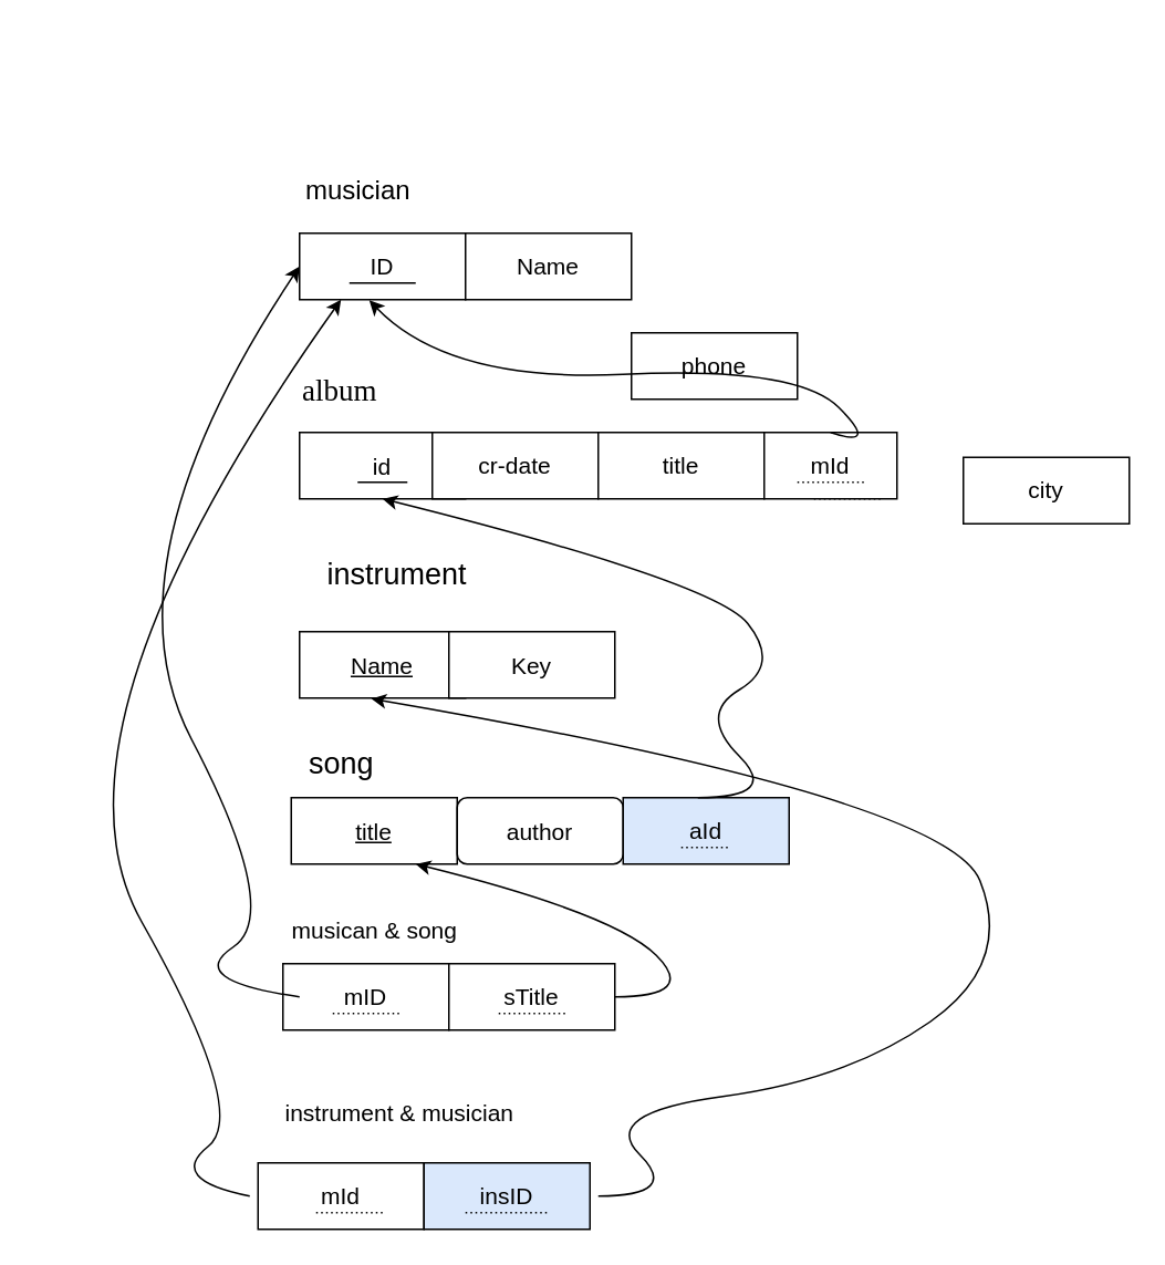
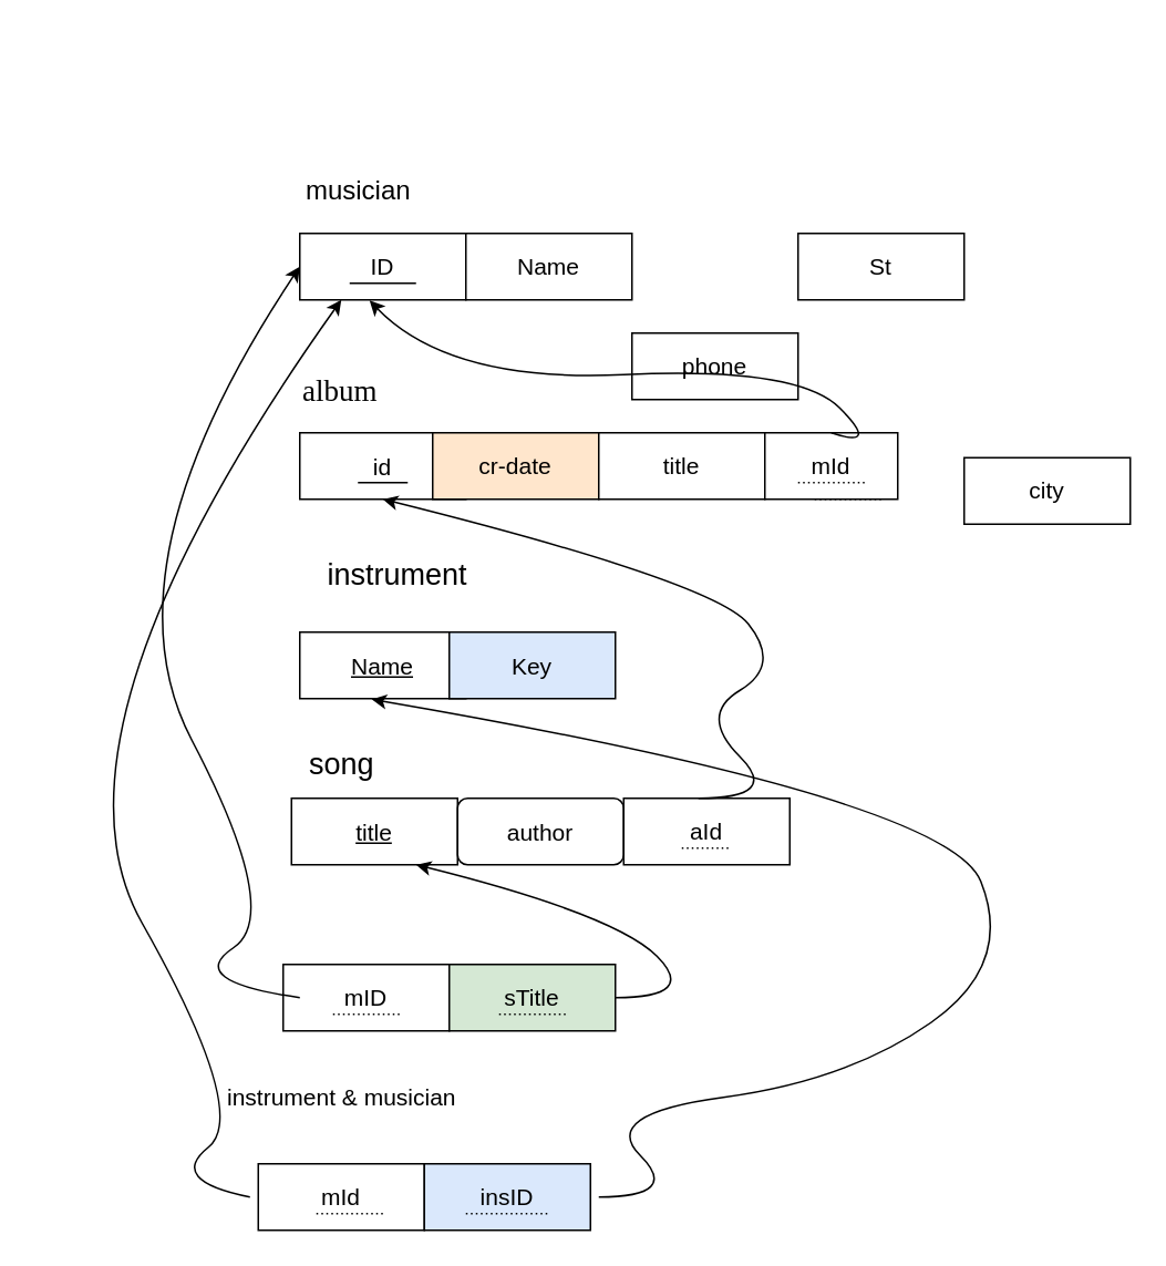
+ <mxCell id="6" value="&lt;p style=&quot;direction: ltr; unicode-bidi: embed;&quot; align=&quot;center&quot; class=&quot;MsoNormal&quot;&gt;St&lt;/p&gt;" style="whiteSpace=wrap;html=1;align=center;fontSize=14;" vertex="1" parent="1"><mxGeometry x="480" y="140" width="100" height="40" as="geometry" /></mxCell>
- <mxCell id="12" value="&lt;p style=&quot;direction: ltr; unicode-bidi: embed;&quot; align=&quot;center&quot; class=&quot;MsoNormal&quot;&gt;cr-date&lt;/p&gt;" style="whiteSpace=wrap;html=1;align=center;fontSize=14;" vertex="1" parent="1"><mxGeometry x="260" y="260" width="100" height="40" as="geometry" /></mxCell>
+ <mxCell id="12" value="&lt;p style=&quot;direction: ltr; unicode-bidi: embed;&quot; align=&quot;center&quot; class=&quot;MsoNormal&quot;&gt;cr-date&lt;/p&gt;" style="whiteSpace=wrap;html=1;align=center;fontSize=14;fillColor=#ffe6cc;" vertex="1" parent="1"><mxGeometry x="260" y="260" width="100" height="40" as="geometry" /></mxCell>
- <mxCell id="16" value="&lt;p style=&quot;direction: ltr; unicode-bidi: embed;&quot; align=&quot;center&quot; class=&quot;MsoNormal&quot;&gt;&lt;font style=&quot;font-size: 14px;&quot;&gt;Key&lt;/font&gt;&lt;/p&gt;" style="whiteSpace=wrap;html=1;align=center;fontSize=18;" vertex="1" parent="1"><mxGeometry x="270" y="380" width="100" height="40" as="geometry" /></mxCell>
+ <mxCell id="16" value="&lt;p style=&quot;direction: ltr; unicode-bidi: embed;&quot; align=&quot;center&quot; class=&quot;MsoNormal&quot;&gt;&lt;font style=&quot;font-size: 14px;&quot;&gt;Key&lt;/font&gt;&lt;/p&gt;" style="whiteSpace=wrap;html=1;align=center;fontSize=18;fillColor=#dae8fc;" vertex="1" parent="1"><mxGeometry x="270" y="380" width="100" height="40" as="geometry" /></mxCell>
- <mxCell id="22" value="aId" style="whiteSpace=wrap;html=1;align=center;fontSize=14;fillColor=#dae8fc;" vertex="1" parent="1"><mxGeometry x="375" y="480" width="100" height="40" as="geometry" /></mxCell>
+ <mxCell id="22" value="aId" style="whiteSpace=wrap;html=1;align=center;fontSize=14;" vertex="1" parent="1"><mxGeometry x="375" y="480" width="100" height="40" as="geometry" /></mxCell>
- <mxCell id="27" value="musican &amp;amp; song" style="text;html=1;align=center;verticalAlign=middle;resizable=0;points=[];autosize=1;strokeColor=none;fillColor=none;fontSize=14;" vertex="1" parent="1"><mxGeometry x="165" y="545" width="120" height="30" as="geometry" /></mxCell>
- <mxCell id="25" value="sTitle" style="whiteSpace=wrap;html=1;align=center;fontSize=14;" vertex="1" parent="1"><mxGeometry x="270" y="580" width="100" height="40" as="geometry" /></mxCell>
+ <mxCell id="25" value="sTitle" style="whiteSpace=wrap;html=1;align=center;fontSize=14;fillColor=#d5e8d4;" vertex="1" parent="1"><mxGeometry x="270" y="580" width="100" height="40" as="geometry" /></mxCell>
- <mxCell id="29" value="&lt;p style=&quot;direction: ltr; unicode-bidi: embed;&quot; align=&quot;center&quot; class=&quot;MsoNormal&quot;&gt;instrument &amp;amp;&amp;nbsp;&lt;span dir=&quot;RTL&quot; lang=&quot;AR-EG&quot;&gt;&lt;/span&gt;musician&lt;/p&gt;&lt;p style=&quot;direction: ltr; unicode-bidi: embed;&quot; align=&quot;center&quot; class=&quot;MsoNormal&quot;&gt;&lt;/p&gt;" style="text;html=1;align=center;verticalAlign=middle;resizable=0;points=[];autosize=1;strokeColor=none;fillColor=none;fontSize=14;" vertex="1" parent="1"><mxGeometry x="160" y="640" width="160" height="60" as="geometry" /></mxCell>
+ <mxCell id="29" value="&lt;p style=&quot;direction: ltr; unicode-bidi: embed;&quot; align=&quot;center&quot; class=&quot;MsoNormal&quot;&gt;instrument &amp;amp;&amp;nbsp;&lt;span dir=&quot;RTL&quot; lang=&quot;AR-EG&quot;&gt;&lt;/span&gt;musician&lt;/p&gt;&lt;p style=&quot;direction: ltr; unicode-bidi: embed;&quot; align=&quot;center&quot; class=&quot;MsoNormal&quot;&gt;&lt;/p&gt;" style="text;html=1;align=center;verticalAlign=middle;resizable=0;points=[];autosize=1;strokeColor=none;fillColor=none;fontSize=14;" vertex="1" parent="1"><mxGeometry x="125" y="630" width="160" height="60" as="geometry" /></mxCell>
